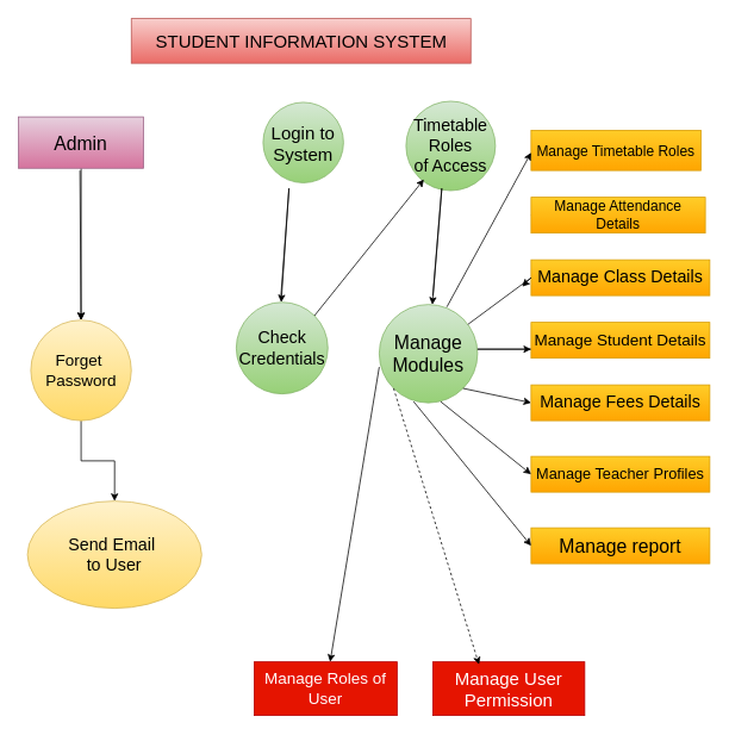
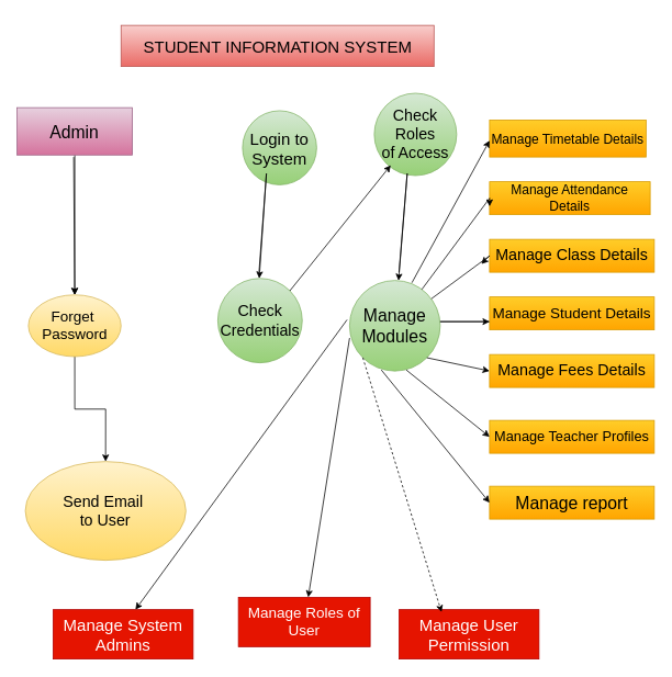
- <mxCell id="2" value="&lt;font style=&quot;font-size: 20px;&quot;&gt;STUDENT INFORMATION SYSTEM&lt;/font&gt;" style="rounded=0;whiteSpace=wrap;html=1;fillColor=#f8cecc;gradientColor=#ea6b66;strokeColor=#b85450;" vertex="1" parent="1"><mxGeometry x="146.5" y="20" width="380" height="50" as="geometry" /></mxCell>
+ <mxCell id="2" value="&lt;font style=&quot;font-size: 20px;&quot;&gt;STUDENT INFORMATION SYSTEM&lt;/font&gt;" style="rounded=0;whiteSpace=wrap;html=1;fillColor=#f8cecc;gradientColor=#ea6b66;strokeColor=#b85450;" vertex="1" parent="1"><mxGeometry x="146.5" y="30" width="380" height="50" as="geometry" /></mxCell>
- <mxCell id="8" value="&lt;font style=&quot;font-size: 20px;&quot;&gt;Login to&lt;/font&gt;&lt;div&gt;&lt;font style=&quot;font-size: 20px;&quot;&gt;System&lt;/font&gt;&lt;/div&gt;" style="ellipse;whiteSpace=wrap;html=1;aspect=fixed;fillColor=#d5e8d4;gradientColor=#97d077;strokeColor=#82b366;" vertex="1" parent="1"><mxGeometry x="294" y="113.75" width="90" height="90" as="geometry" /></mxCell>
+ <mxCell id="8" value="&lt;font style=&quot;font-size: 20px;&quot;&gt;Login to&lt;/font&gt;&lt;div&gt;&lt;font style=&quot;font-size: 20px;&quot;&gt;System&lt;/font&gt;&lt;/div&gt;" style="ellipse;whiteSpace=wrap;html=1;aspect=fixed;fillColor=#d5e8d4;gradientColor=#97d077;strokeColor=#82b366;" vertex="1" parent="1"><mxGeometry x="294" y="133.75" width="90" height="90" as="geometry" /></mxCell>
- <mxCell id="10" value="&lt;font style=&quot;font-size: 19px;&quot;&gt;Timetable Roles&lt;/font&gt;&lt;div&gt;&lt;font style=&quot;font-size: 19px;&quot;&gt;of Access&lt;/font&gt;&lt;/div&gt;" style="ellipse;whiteSpace=wrap;html=1;aspect=fixed;fillColor=#d5e8d4;gradientColor=#97d077;strokeColor=#82b366;" vertex="1" parent="1"><mxGeometry x="454" y="112.5" width="100" height="100" as="geometry" /></mxCell>
+ <mxCell id="10" value="&lt;font style=&quot;font-size: 19px;&quot;&gt;Check Roles&lt;/font&gt;&lt;div&gt;&lt;font style=&quot;font-size: 19px;&quot;&gt;of Access&lt;/font&gt;&lt;/div&gt;" style="ellipse;whiteSpace=wrap;html=1;aspect=fixed;fillColor=#d5e8d4;gradientColor=#97d077;strokeColor=#82b366;" vertex="1" parent="1"><mxGeometry x="454" y="112.5" width="100" height="100" as="geometry" /></mxCell>
- <mxCell id="12" value="&lt;font style=&quot;font-size: 16px;&quot;&gt;Manage Timetable Roles&lt;/font&gt;" style="rounded=0;whiteSpace=wrap;html=1;fillColor=#ffcd28;gradientColor=#ffa500;strokeColor=#d79b00;" vertex="1" parent="1"><mxGeometry x="594" y="145" width="190" height="45" as="geometry" /></mxCell>
+ <mxCell id="12" value="&lt;font style=&quot;font-size: 16px;&quot;&gt;Manage Timetable Details&lt;/font&gt;" style="rounded=0;whiteSpace=wrap;html=1;fillColor=#ffcd28;gradientColor=#ffa500;strokeColor=#d79b00;" vertex="1" parent="1"><mxGeometry x="594" y="145" width="190" height="45" as="geometry" /></mxCell>
+ <mxCell id="27" value="" style="endArrow=classic;html=1;rounded=0;entryX=0;entryY=0.75;entryDx=0;entryDy=0;" edge="1" parent="1" source="11" target="14"><mxGeometry width="50" height="50" relative="1" as="geometry"><mxPoint x="394" y="340" as="sourcePoint" /><mxPoint x="444" y="290" as="targetPoint" /><Array as="points"><mxPoint x="594" y="240" /></Array></mxGeometry></mxCell>
- <mxCell id="6" value="&lt;font style=&quot;font-size: 18px;&quot;&gt;Forget&amp;nbsp;&lt;/font&gt;&lt;div&gt;&lt;font style=&quot;font-size: 18px;&quot;&gt;Password&lt;/font&gt;&lt;/div&gt;" style="ellipse;whiteSpace=wrap;html=1;aspect=fixed;fillColor=#fff2cc;strokeColor=#d6b656;gradientColor=#ffd966;" vertex="1" parent="1"><mxGeometry x="34" y="357.5" width="112.5" height="112.5" as="geometry" /></mxCell>
+ <mxCell id="6" value="&lt;font style=&quot;font-size: 18px;&quot;&gt;Forget&amp;nbsp;&lt;/font&gt;&lt;div&gt;&lt;font style=&quot;font-size: 18px;&quot;&gt;Password&lt;/font&gt;&lt;/div&gt;" style="ellipse;whiteSpace=wrap;html=1;aspect=fixed;fillColor=#fff2cc;strokeColor=#d6b656;gradientColor=#ffd966;" vertex="1" parent="1"><mxGeometry x="34" y="357.5" width="112.5" height="75" as="geometry" /></mxCell>
+ <mxCell id="36" value="" style="endArrow=classic;html=1;rounded=0;entryX=0.588;entryY=0;entryDx=0;entryDy=0;entryPerimeter=0;exitX=-0.028;exitY=0.434;exitDx=0;exitDy=0;exitPerimeter=0;" edge="1" parent="1" source="11" target="20"><mxGeometry width="50" height="50" relative="1" as="geometry"><mxPoint x="234" y="500" as="sourcePoint" /><mxPoint x="284" y="450" as="targetPoint" /></mxGeometry></mxCell>
+ <mxCell id="20" value="&lt;font style=&quot;font-size: 20px;&quot;&gt;Manage System Admins&lt;/font&gt;" style="rounded=0;whiteSpace=wrap;html=1;fillColor=#e51400;fontColor=#ffffff;strokeColor=#B20000;" vertex="1" parent="1"><mxGeometry x="64" y="740" width="170" height="60" as="geometry" /></mxCell>
- <mxCell id="21" value="&lt;font style=&quot;font-size: 18px;&quot;&gt;Manage Roles of User&lt;/font&gt;" style="rounded=0;whiteSpace=wrap;html=1;fillColor=#e51400;fontColor=#ffffff;strokeColor=#B20000;" vertex="1" parent="1"><mxGeometry x="284" y="740" width="160" height="60" as="geometry" /></mxCell>
+ <mxCell id="21" value="&lt;font style=&quot;font-size: 18px;&quot;&gt;Manage Roles of User&lt;/font&gt;" style="rounded=0;whiteSpace=wrap;html=1;fillColor=#e51400;fontColor=#ffffff;strokeColor=#B20000;" vertex="1" parent="1"><mxGeometry x="289" y="725" width="160" height="60" as="geometry" /></mxCell>
